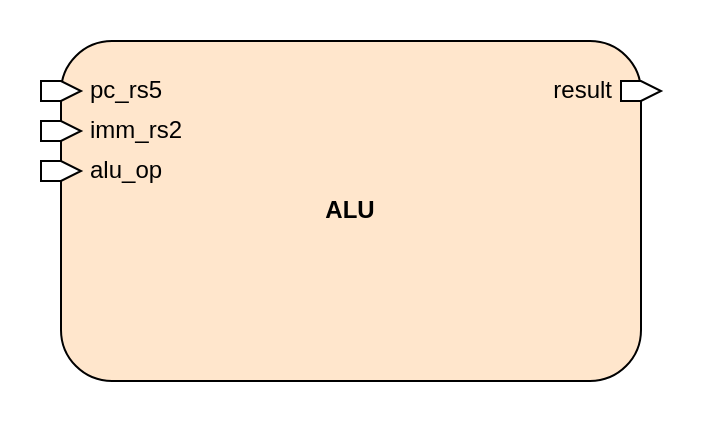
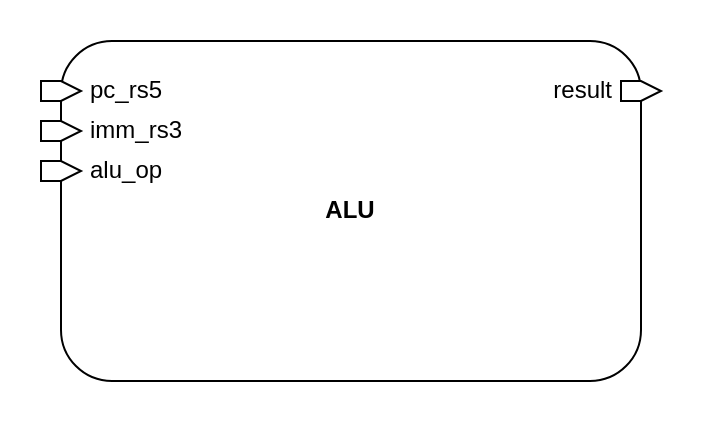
- <mxCell id="4" value="imm_rs2" style="html=1;shadow=0;dashed=0;align=left;verticalAlign=middle;shape=mxgraph.arrows2.arrow;dy=0;dx=10;notch=0;labelPosition=right;verticalLabelPosition=middle;spacing=5;movable=1;resizable=1;rotatable=1;deletable=1;editable=1;locked=0;connectable=1;" vertex="1" parent="1"><mxGeometry x="20" y="60" width="20" height="10" as="geometry" /></mxCell>
+ <mxCell id="4" value="imm_rs3" style="html=1;shadow=0;dashed=0;align=left;verticalAlign=middle;shape=mxgraph.arrows2.arrow;dy=0;dx=10;notch=0;labelPosition=right;verticalLabelPosition=middle;spacing=5;movable=1;resizable=1;rotatable=1;deletable=1;editable=1;locked=0;connectable=1;" vertex="1" parent="1"><mxGeometry x="20" y="60" width="20" height="10" as="geometry" /></mxCell>
- <mxCell id="2" value="&lt;b&gt;ALU&lt;/b&gt;" style="rounded=1;whiteSpace=wrap;html=1;fillColor=#ffe6cc;" vertex="1" parent="1"><mxGeometry x="30" y="20" width="290" height="170" as="geometry" /></mxCell>
+ <mxCell id="2" value="&lt;b&gt;ALU&lt;/b&gt;" style="rounded=1;whiteSpace=wrap;html=1;" vertex="1" parent="1"><mxGeometry x="30" y="20" width="290" height="170" as="geometry" /></mxCell>
